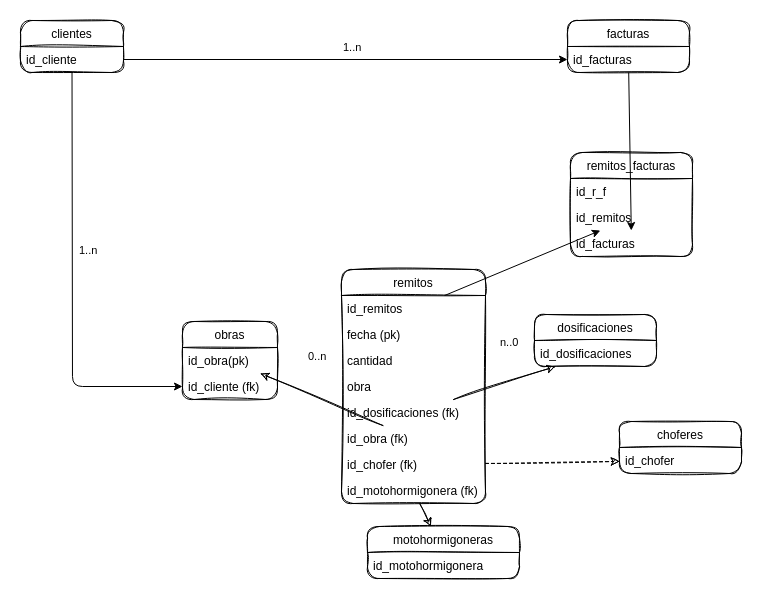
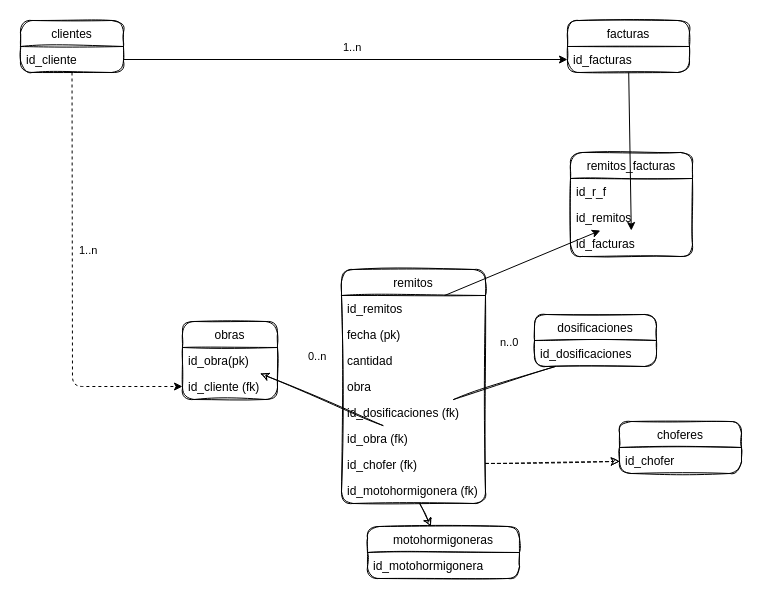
- <mxCell id="38" style="edgeStyle=none;html=1;" edge="1" parent="1" source="3" target="6"><mxGeometry relative="1" as="geometry"><Array as="points"><mxPoint x="72" y="386" /></Array></mxGeometry></mxCell>
+ <mxCell id="38" style="edgeStyle=none;html=1;dashed=1;" edge="1" parent="1" source="3" target="6"><mxGeometry relative="1" as="geometry"><Array as="points"><mxPoint x="72" y="386" /></Array></mxGeometry></mxCell>
- <mxCell id="18" style="edgeStyle=none;rounded=1;sketch=1;html=1;" parent="1" source="14" target="8" edge="1"><mxGeometry relative="1" as="geometry" /></mxCell>
+ <mxCell id="18" style="edgeStyle=none;rounded=1;sketch=1;html=1;endArrow=none;" parent="1" source="14" target="8" edge="1"><mxGeometry relative="1" as="geometry" /></mxCell>
